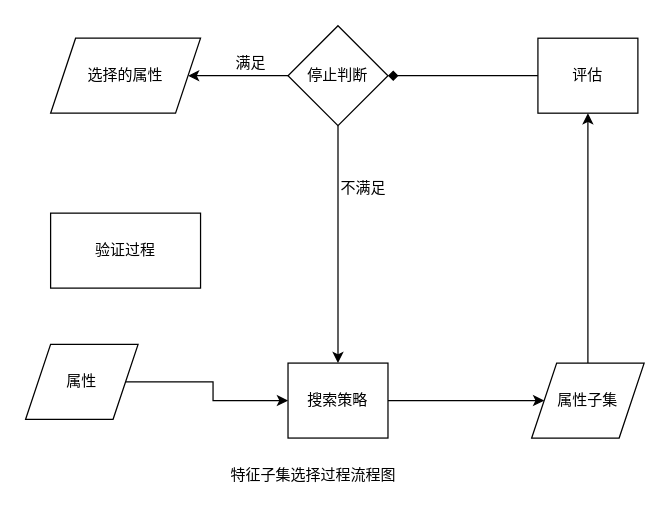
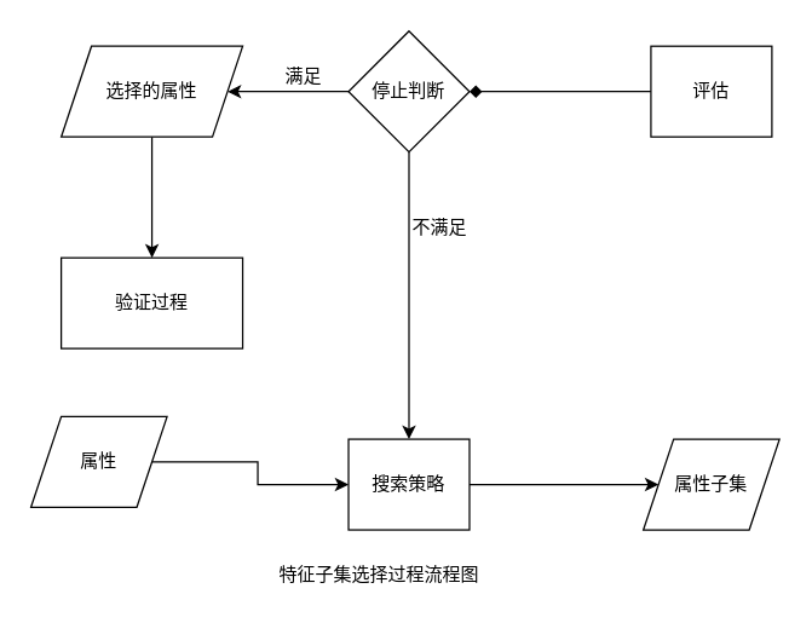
+ <mxCell id="2" value="" style="edgeStyle=orthogonalEdgeStyle;rounded=0;orthogonalLoop=1;jettySize=auto;html=1;" edge="1" parent="1" source="3" target="15"><mxGeometry relative="1" as="geometry" /></mxCell>
- <mxCell id="8" value="" style="edgeStyle=orthogonalEdgeStyle;rounded=0;orthogonalLoop=1;jettySize=auto;html=1;" edge="1" parent="1" source="9" target="11"><mxGeometry relative="1" as="geometry" /></mxCell>
